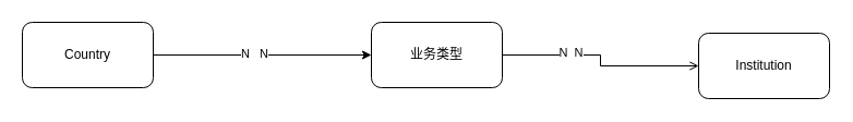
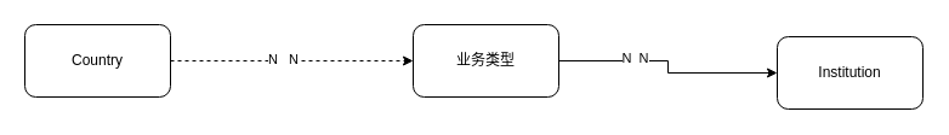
- <mxCell id="2" style="edgeStyle=orthogonalEdgeStyle;rounded=0;orthogonalLoop=1;jettySize=auto;html=1;entryX=0;entryY=0.5;entryDx=0;entryDy=0;" edge="1" parent="1" source="4" target="7"><mxGeometry relative="1" as="geometry" /></mxCell>
+ <mxCell id="2" style="edgeStyle=orthogonalEdgeStyle;rounded=0;orthogonalLoop=1;jettySize=auto;html=1;entryX=0;entryY=0.5;entryDx=0;entryDy=0;dashed=1;" edge="1" parent="1" source="4" target="7"><mxGeometry relative="1" as="geometry" /></mxCell>
- <mxCell id="5" style="edgeStyle=orthogonalEdgeStyle;rounded=0;orthogonalLoop=1;jettySize=auto;html=1;entryX=0;entryY=0.5;entryDx=0;entryDy=0;endArrow=open;" edge="1" parent="1" source="7" target="8"><mxGeometry relative="1" as="geometry" /></mxCell>
+ <mxCell id="5" style="edgeStyle=orthogonalEdgeStyle;rounded=0;orthogonalLoop=1;jettySize=auto;html=1;entryX=0;entryY=0.5;entryDx=0;entryDy=0;" edge="1" parent="1" source="7" target="8"><mxGeometry relative="1" as="geometry" /></mxCell>
